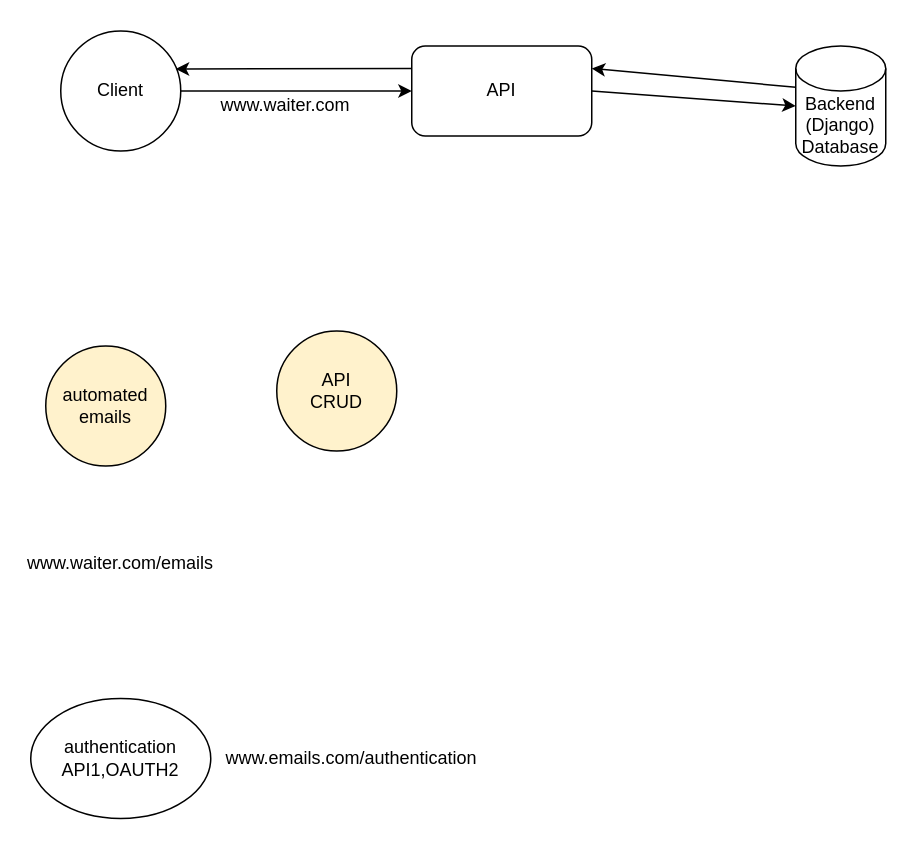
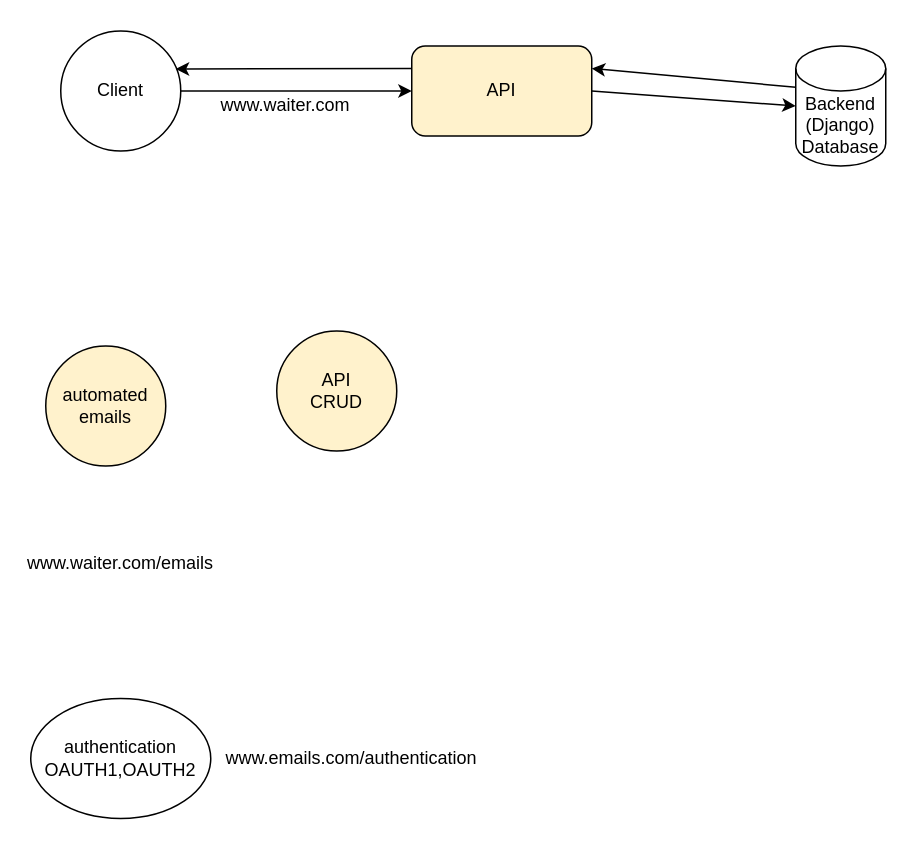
- <mxCell id="6" value="API" style="rounded=1;whiteSpace=wrap;html=1;" vertex="1" parent="1"><mxGeometry x="274" y="30" width="120" height="60" as="geometry" /></mxCell>
+ <mxCell id="6" value="API" style="rounded=1;whiteSpace=wrap;html=1;fillColor=#fff2cc;" vertex="1" parent="1"><mxGeometry x="274" y="30" width="120" height="60" as="geometry" /></mxCell>
- <mxCell id="10" value="authentication&lt;br&gt;API1,OAUTH2" style="ellipse;whiteSpace=wrap;html=1;" vertex="1" parent="1"><mxGeometry x="20" y="465" width="120" height="80" as="geometry" /></mxCell>
+ <mxCell id="10" value="authentication&lt;br&gt;OAUTH1,OAUTH2" style="ellipse;whiteSpace=wrap;html=1;" vertex="1" parent="1"><mxGeometry x="20" y="465" width="120" height="80" as="geometry" /></mxCell>
